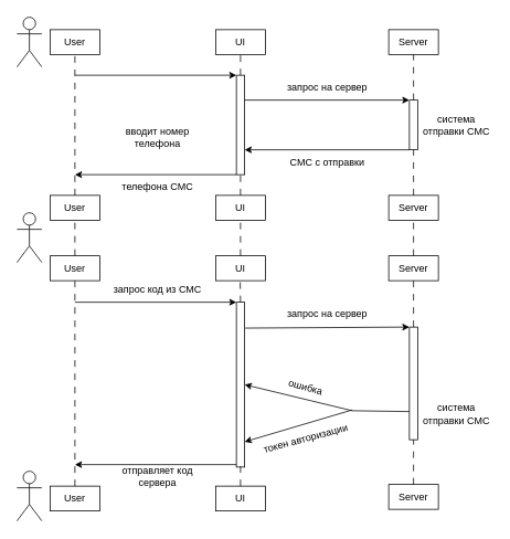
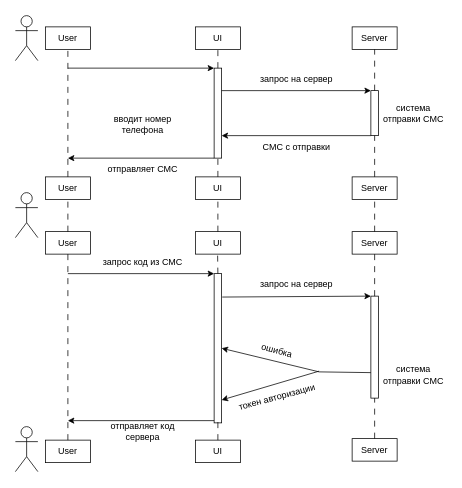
- <mxCell id="25" value="телефона СМС" style="text;html=1;strokeColor=none;fillColor=none;align=center;verticalAlign=middle;whiteSpace=wrap;rounded=0;fontColor=#000000;" vertex="1" parent="1"><mxGeometry x="135" y="210" width="110" height="30" as="geometry" /></mxCell>
+ <mxCell id="25" value="отправляет СМС" style="text;html=1;strokeColor=none;fillColor=none;align=center;verticalAlign=middle;whiteSpace=wrap;rounded=0;fontColor=#000000;" vertex="1" parent="1"><mxGeometry x="135" y="210" width="110" height="30" as="geometry" /></mxCell>
